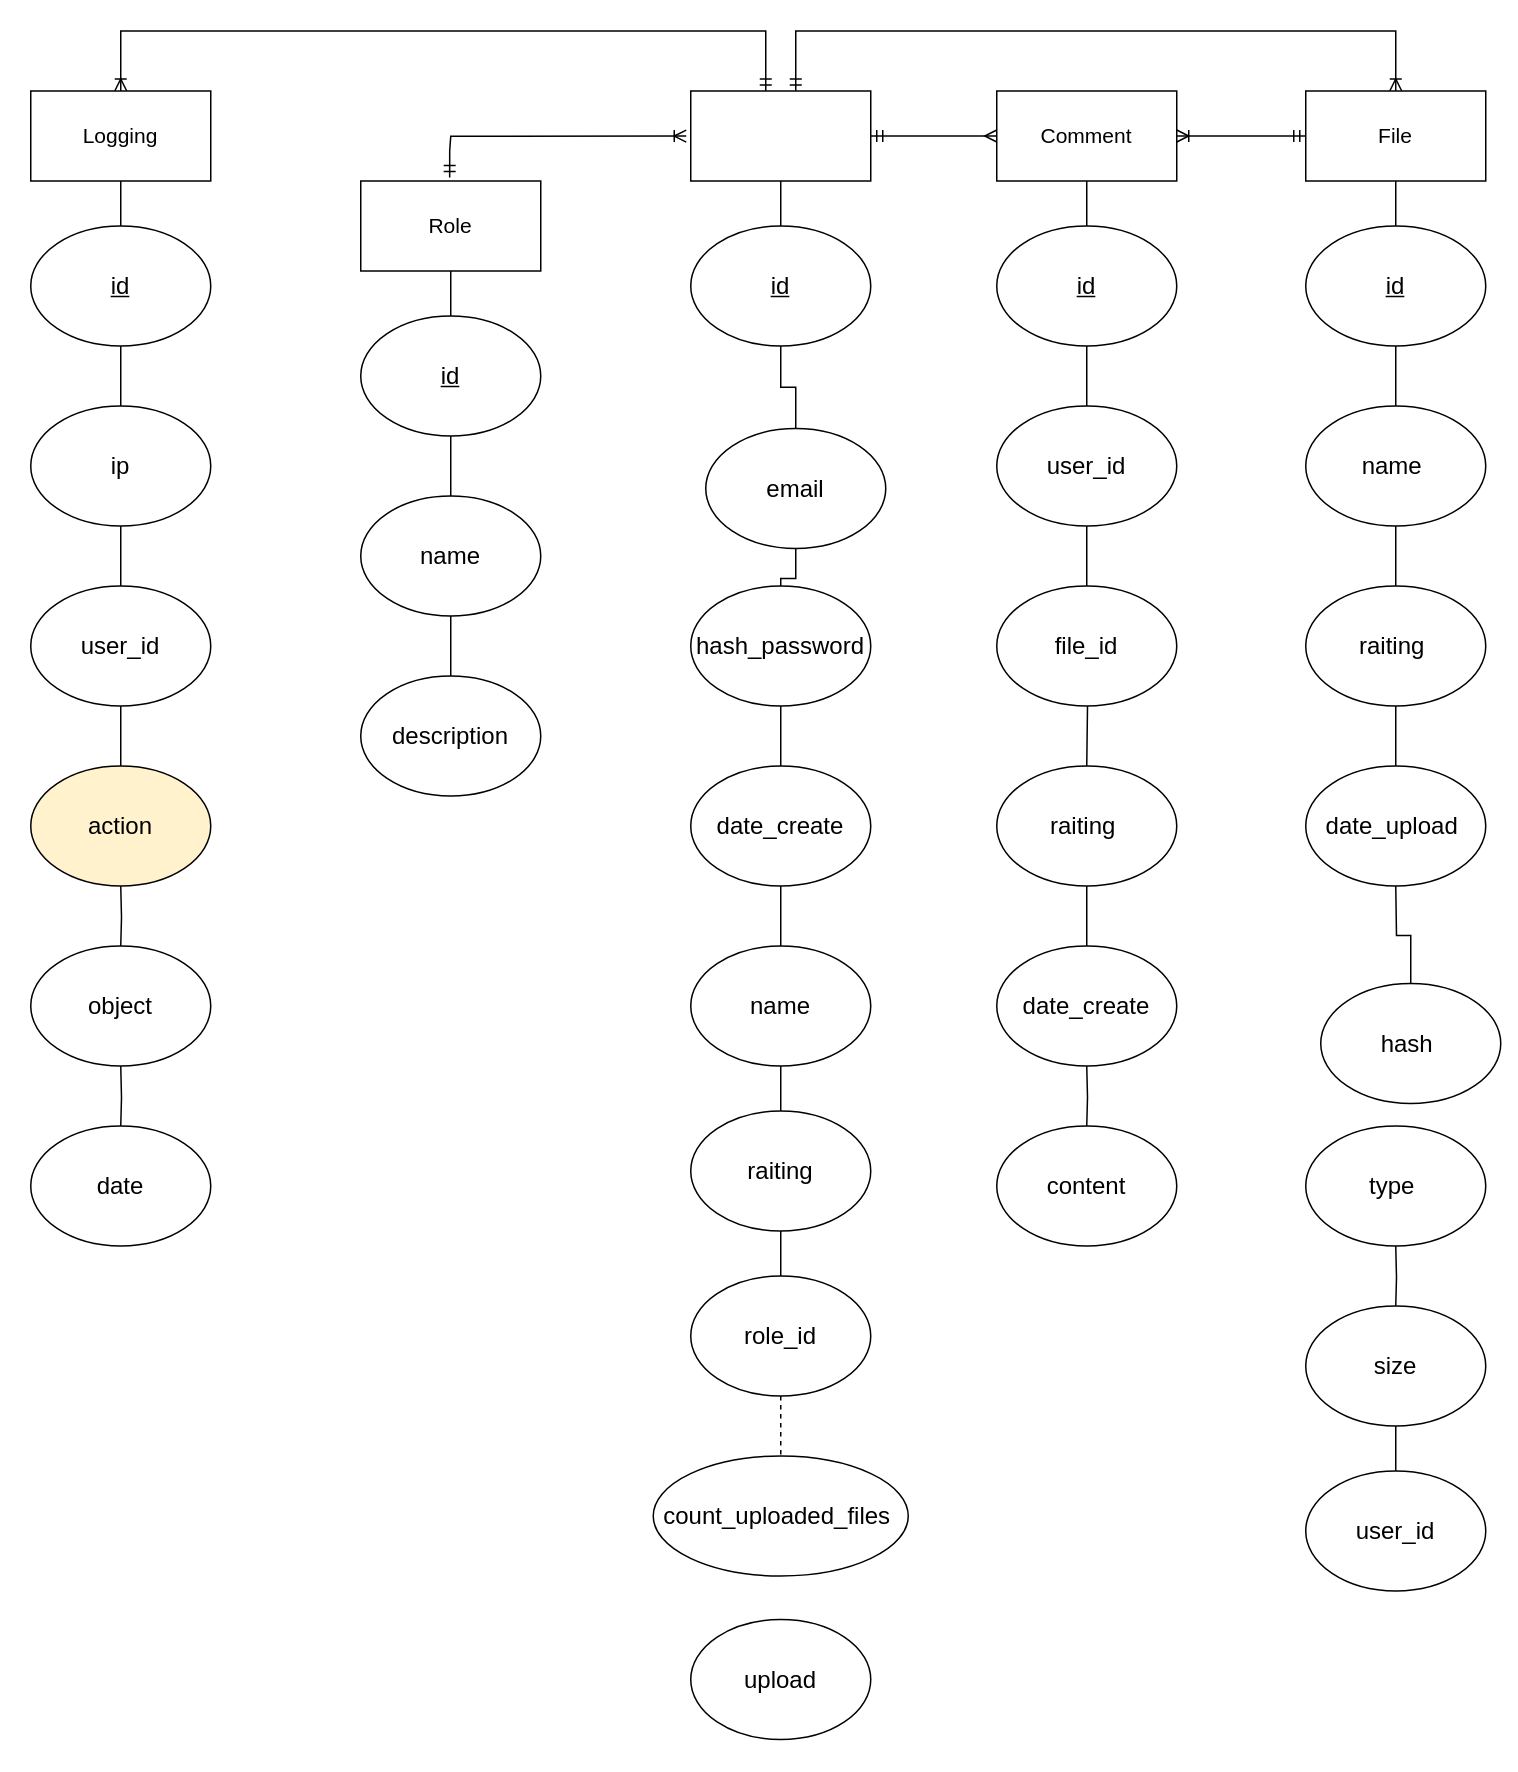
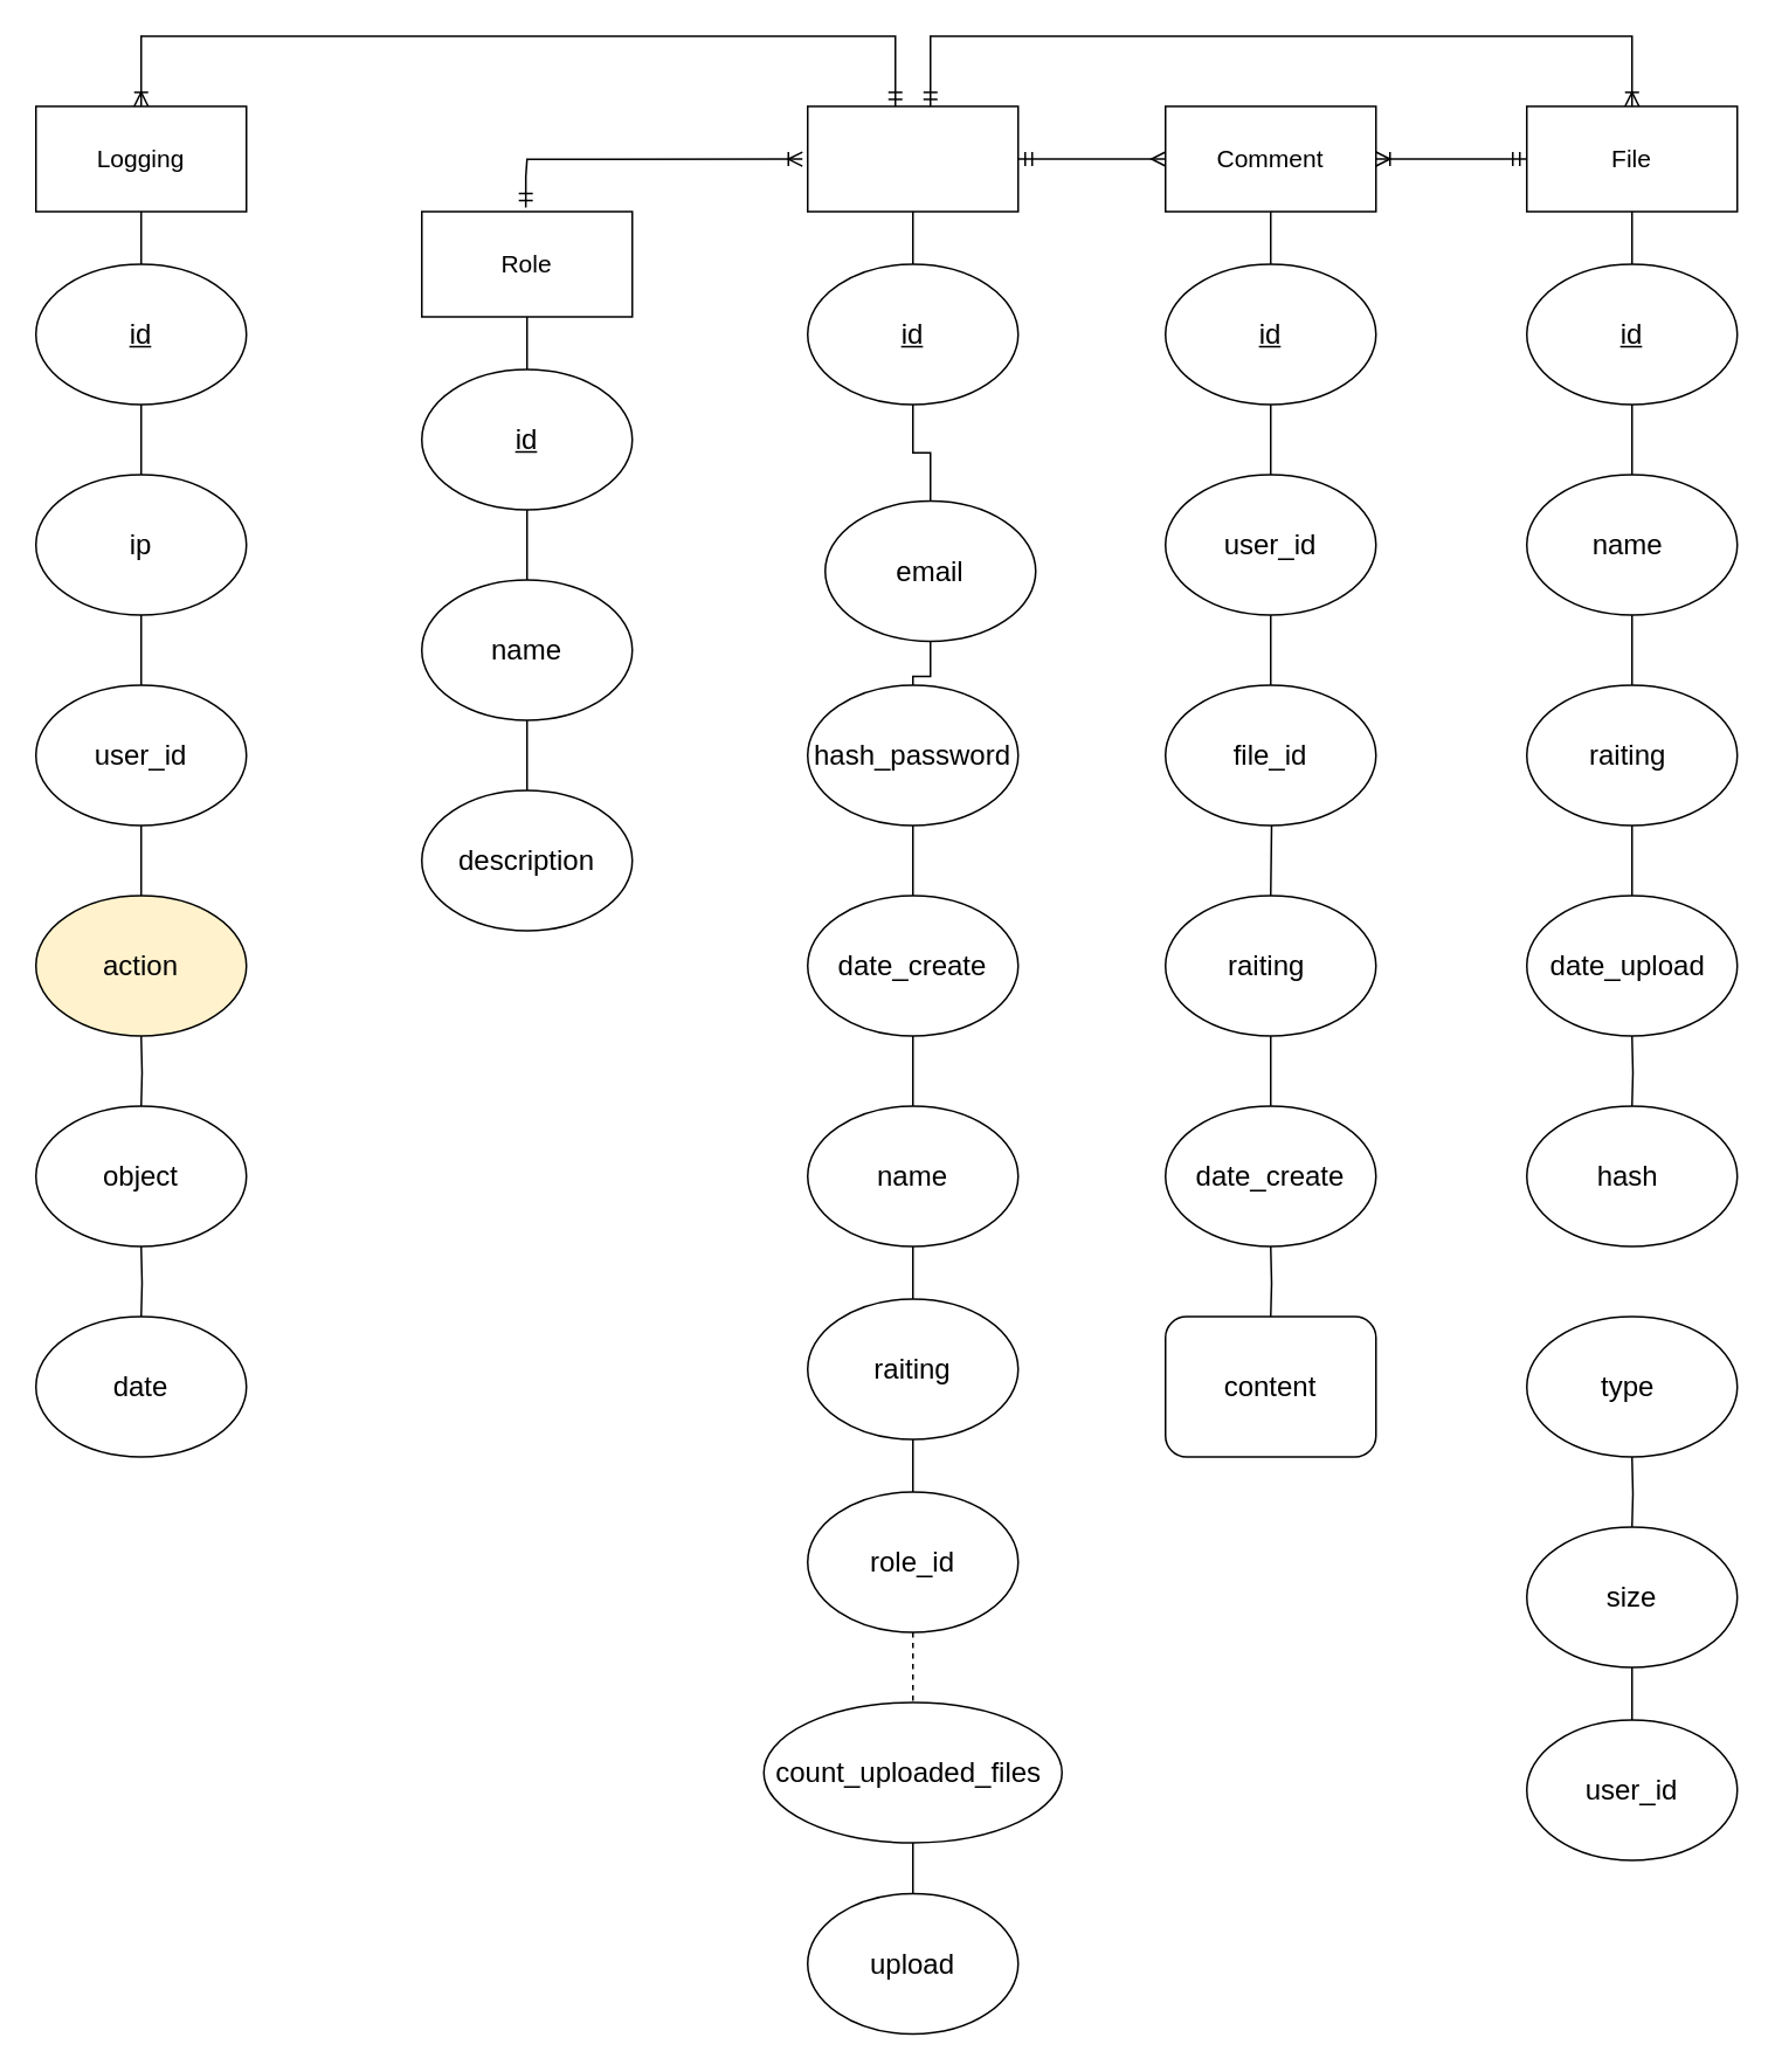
- <mxCell id="46" value="&lt;span style=&quot;font-size: 16px&quot;&gt;hash&amp;nbsp;&lt;/span&gt;" style="ellipse;whiteSpace=wrap;html=1;fontColor=none;" parent="1" vertex="1"><mxGeometry x="880" y="655" width="120" height="80" as="geometry" /></mxCell>
+ <mxCell id="46" value="&lt;span style=&quot;font-size: 16px&quot;&gt;hash&amp;nbsp;&lt;/span&gt;" style="ellipse;whiteSpace=wrap;html=1;fontColor=none;" parent="1" vertex="1"><mxGeometry x="870" y="630" width="120" height="80" as="geometry" /></mxCell>
- <mxCell id="60" value="&lt;span style=&quot;font-size: 16px&quot;&gt;content&lt;/span&gt;" style="ellipse;whiteSpace=wrap;html=1;fontColor=none;" parent="1" vertex="1"><mxGeometry x="664" y="750" width="120" height="80" as="geometry" /></mxCell>
+ <mxCell id="60" value="&lt;span style=&quot;font-size: 16px&quot;&gt;content&lt;/span&gt;" style="whiteSpace=wrap;html=1;fontColor=none;rounded=1;" parent="1" vertex="1"><mxGeometry x="664" y="750" width="120" height="80" as="geometry" /></mxCell>
+ <mxCell id="74" style="edgeStyle=orthogonalEdgeStyle;rounded=0;orthogonalLoop=1;jettySize=auto;html=1;entryX=0.5;entryY=0;entryDx=0;entryDy=0;endArrow=none;endFill=0;" parent="1" source="75" target="78" edge="1"><mxGeometry relative="1" as="geometry" /></mxCell>
